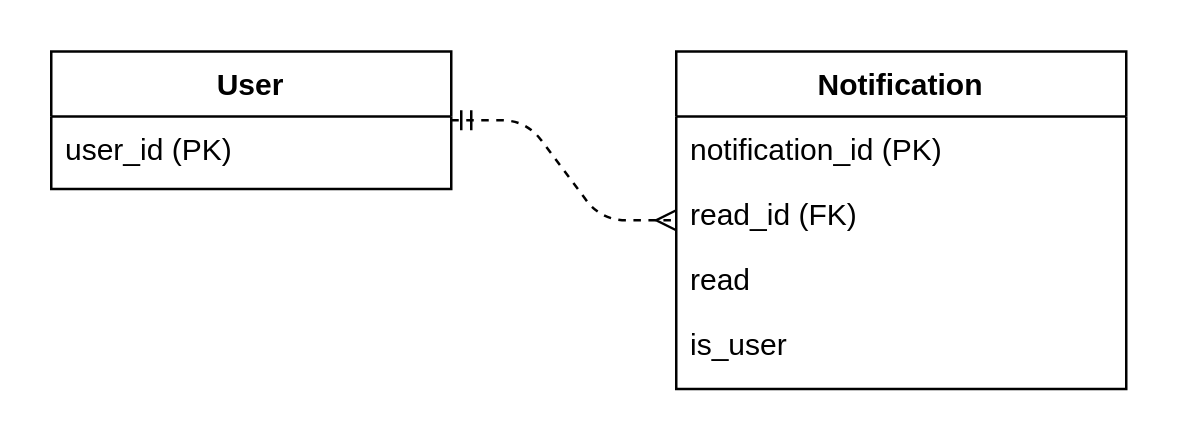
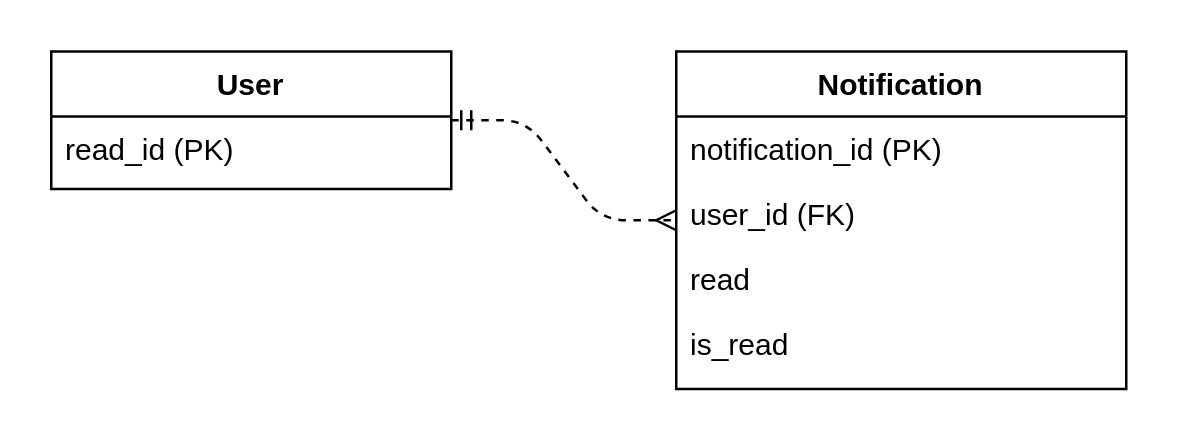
- <mxCell id="8" value="user_id (PK)" style="text;align=left;verticalAlign=middle;spacingLeft=4;spacingRight=4;overflow=hidden;portConstraint=eastwest;rotatable=0;" vertex="1" parent="7"><mxGeometry y="26" width="160" height="26" as="geometry" /></mxCell>
+ <mxCell id="8" value="read_id (PK)" style="text;align=left;verticalAlign=middle;spacingLeft=4;spacingRight=4;overflow=hidden;portConstraint=eastwest;rotatable=0;" vertex="1" parent="7"><mxGeometry y="26" width="160" height="26" as="geometry" /></mxCell>
- <mxCell id="4" value="read_id (FK)" style="text;align=left;verticalAlign=middle;spacingLeft=4;spacingRight=4;overflow=hidden;portConstraint=eastwest;rotatable=0;" vertex="1" parent="2"><mxGeometry y="52" width="180" height="26" as="geometry" /></mxCell>
+ <mxCell id="4" value="user_id (FK)" style="text;align=left;verticalAlign=middle;spacingLeft=4;spacingRight=4;overflow=hidden;portConstraint=eastwest;rotatable=0;" vertex="1" parent="2"><mxGeometry y="52" width="180" height="26" as="geometry" /></mxCell>
- <mxCell id="6" value="is_user" style="text;align=left;verticalAlign=middle;spacingLeft=4;spacingRight=4;overflow=hidden;portConstraint=eastwest;rotatable=0;" vertex="1" parent="2"><mxGeometry y="104" width="180" height="26" as="geometry" /></mxCell>
+ <mxCell id="6" value="is_read" style="text;align=left;verticalAlign=middle;spacingLeft=4;spacingRight=4;overflow=hidden;portConstraint=eastwest;rotatable=0;" vertex="1" parent="2"><mxGeometry y="104" width="180" height="26" as="geometry" /></mxCell>
